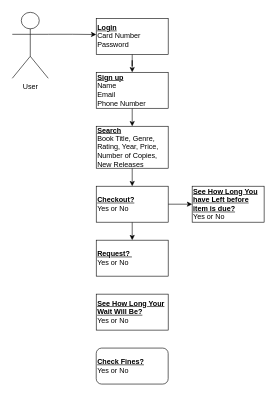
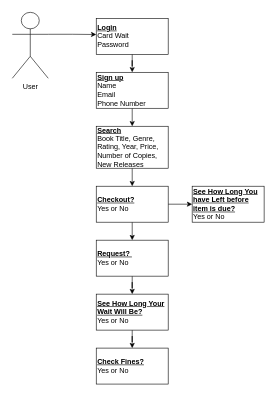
- <mxCell id="17" value="&lt;b&gt;&lt;u&gt;Login&lt;/u&gt;&lt;/b&gt;&lt;br&gt;Card Number&amp;nbsp;&lt;br&gt;Password&amp;nbsp;" style="text;html=1;strokeColor=none;fillColor=none;align=left;verticalAlign=middle;whiteSpace=wrap;rounded=0;" vertex="1" parent="1"><mxGeometry x="160" y="30" width="120" height="60" as="geometry" /></mxCell>
+ <mxCell id="17" value="&lt;b&gt;&lt;u&gt;Login&lt;/u&gt;&lt;/b&gt;&lt;br&gt;Card Wait&amp;nbsp;&lt;br&gt;Password&amp;nbsp;" style="text;html=1;strokeColor=none;fillColor=none;align=left;verticalAlign=middle;whiteSpace=wrap;rounded=0;" vertex="1" parent="1"><mxGeometry x="160" y="30" width="120" height="60" as="geometry" /></mxCell>
+ <mxCell id="13" style="edgeStyle=orthogonalEdgeStyle;rounded=0;orthogonalLoop=1;jettySize=auto;html=1;exitX=0.5;exitY=1;exitDx=0;exitDy=0;" edge="1" parent="1" source="14" target="16"><mxGeometry relative="1" as="geometry"><mxPoint x="220" y="590" as="targetPoint" /></mxGeometry></mxCell>
+ <mxCell id="15" style="edgeStyle=orthogonalEdgeStyle;rounded=0;orthogonalLoop=1;jettySize=auto;html=1;exitX=0.5;exitY=1;exitDx=0;exitDy=0;" edge="1" parent="1" source="16" target="18"><mxGeometry relative="1" as="geometry"><mxPoint x="220" y="650" as="targetPoint" /></mxGeometry></mxCell>
- <mxCell id="18" value="&lt;b&gt;&lt;u&gt;Check Fines?&lt;/u&gt;&lt;/b&gt;&lt;br&gt;Yes or No" style="whiteSpace=wrap;html=1;align=left;rounded=1;" vertex="1" parent="1"><mxGeometry x="160" y="580" width="120" height="60" as="geometry" /></mxCell>
+ <mxCell id="18" value="&lt;b&gt;&lt;u&gt;Check Fines?&lt;/u&gt;&lt;/b&gt;&lt;br&gt;Yes or No" style="rounded=0;whiteSpace=wrap;html=1;align=left;" vertex="1" parent="1"><mxGeometry x="160" y="580" width="120" height="60" as="geometry" /></mxCell>
